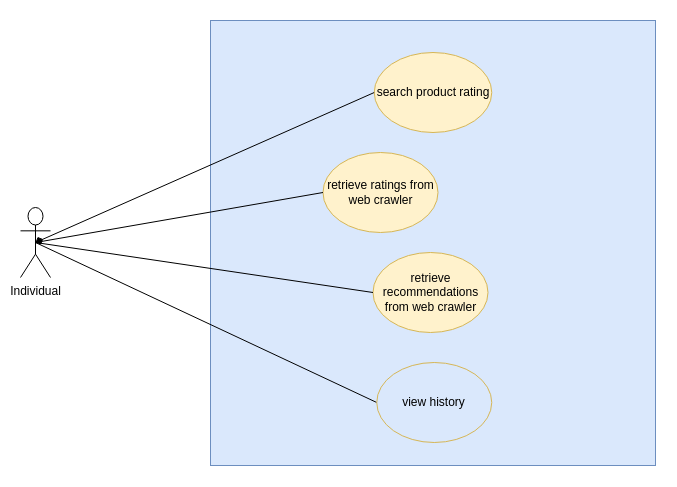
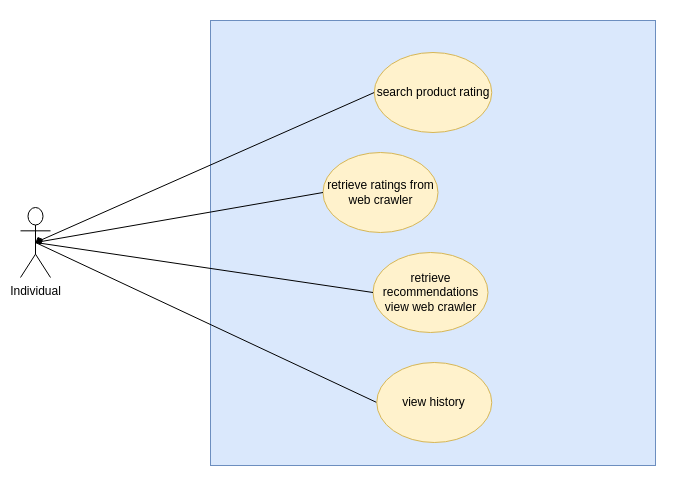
- <mxCell id="8" value="retrieve recommendations from web crawler" style="ellipse;whiteSpace=wrap;html=1;fillColor=#fff2cc;strokeColor=#d6b656;" parent="1" vertex="1"><mxGeometry x="372.5" y="252" width="115" height="80" as="geometry" /></mxCell>
+ <mxCell id="8" value="retrieve recommendations view web crawler" style="ellipse;whiteSpace=wrap;html=1;fillColor=#fff2cc;strokeColor=#d6b656;" parent="1" vertex="1"><mxGeometry x="372.5" y="252" width="115" height="80" as="geometry" /></mxCell>
- <mxCell id="11" value="view history" style="ellipse;whiteSpace=wrap;html=1;fillColor=#dae8fc;strokeColor=#d6b656;" parent="1" vertex="1"><mxGeometry x="376.25" y="362" width="115" height="80" as="geometry" /></mxCell>
+ <mxCell id="11" value="view history" style="ellipse;whiteSpace=wrap;html=1;fillColor=#fff2cc;strokeColor=#d6b656;" parent="1" vertex="1"><mxGeometry x="376.25" y="362" width="115" height="80" as="geometry" /></mxCell>
